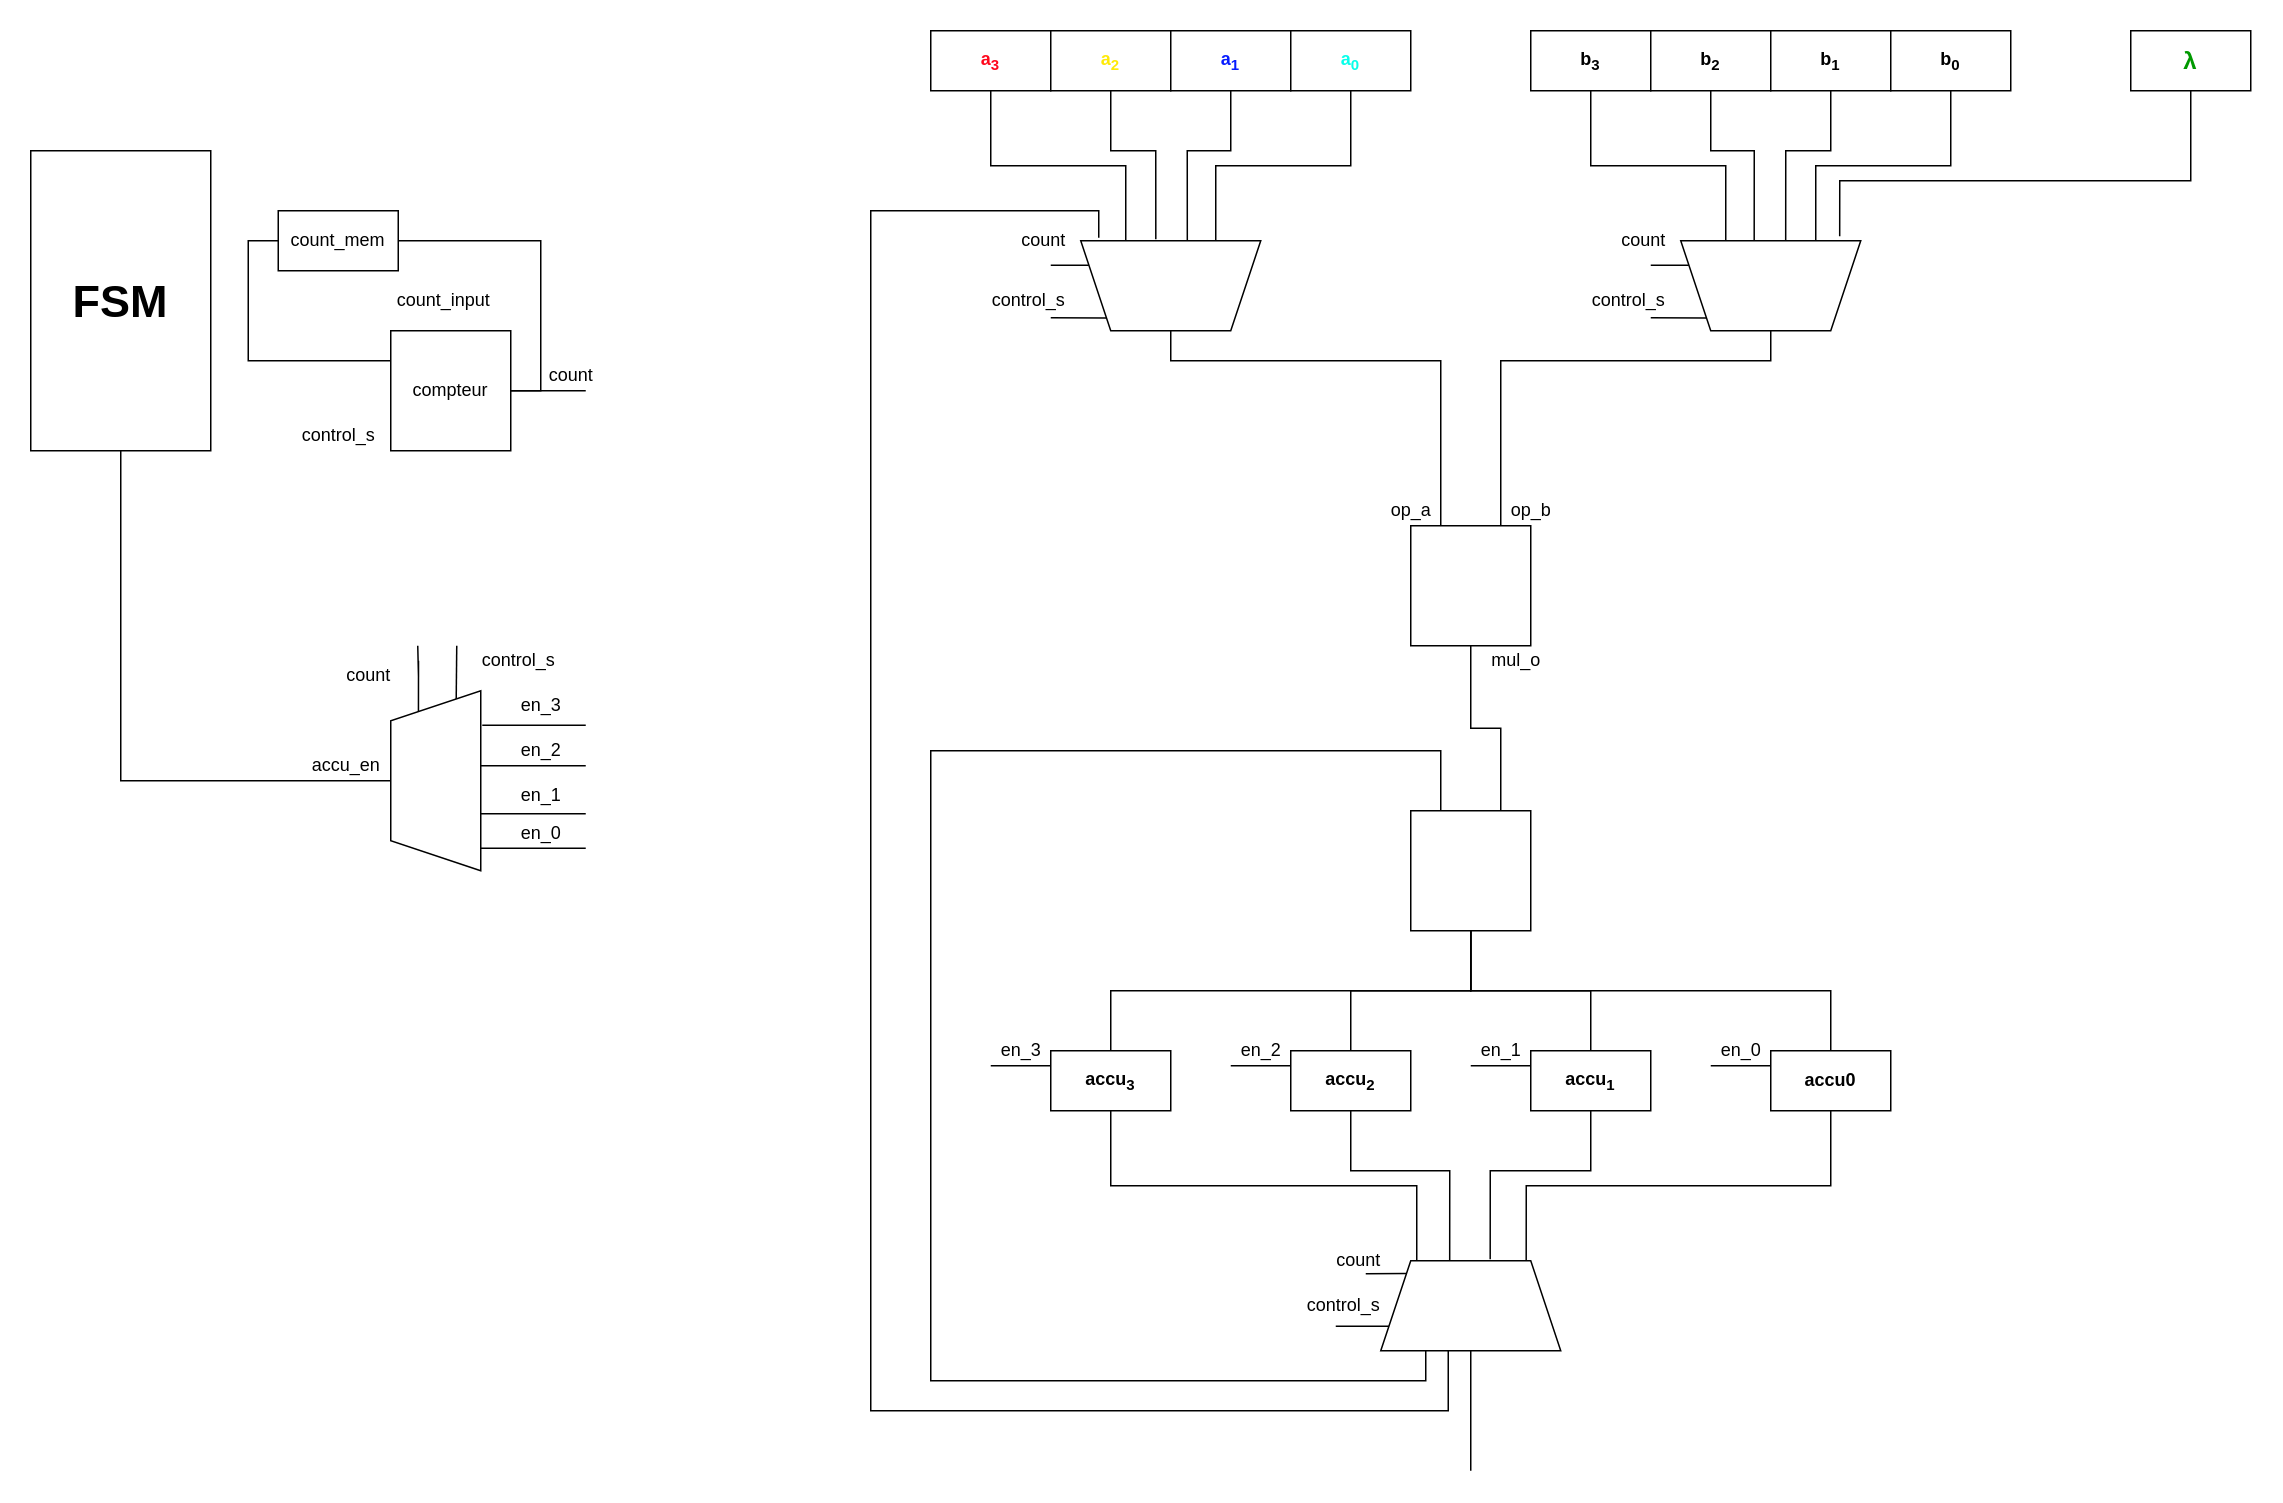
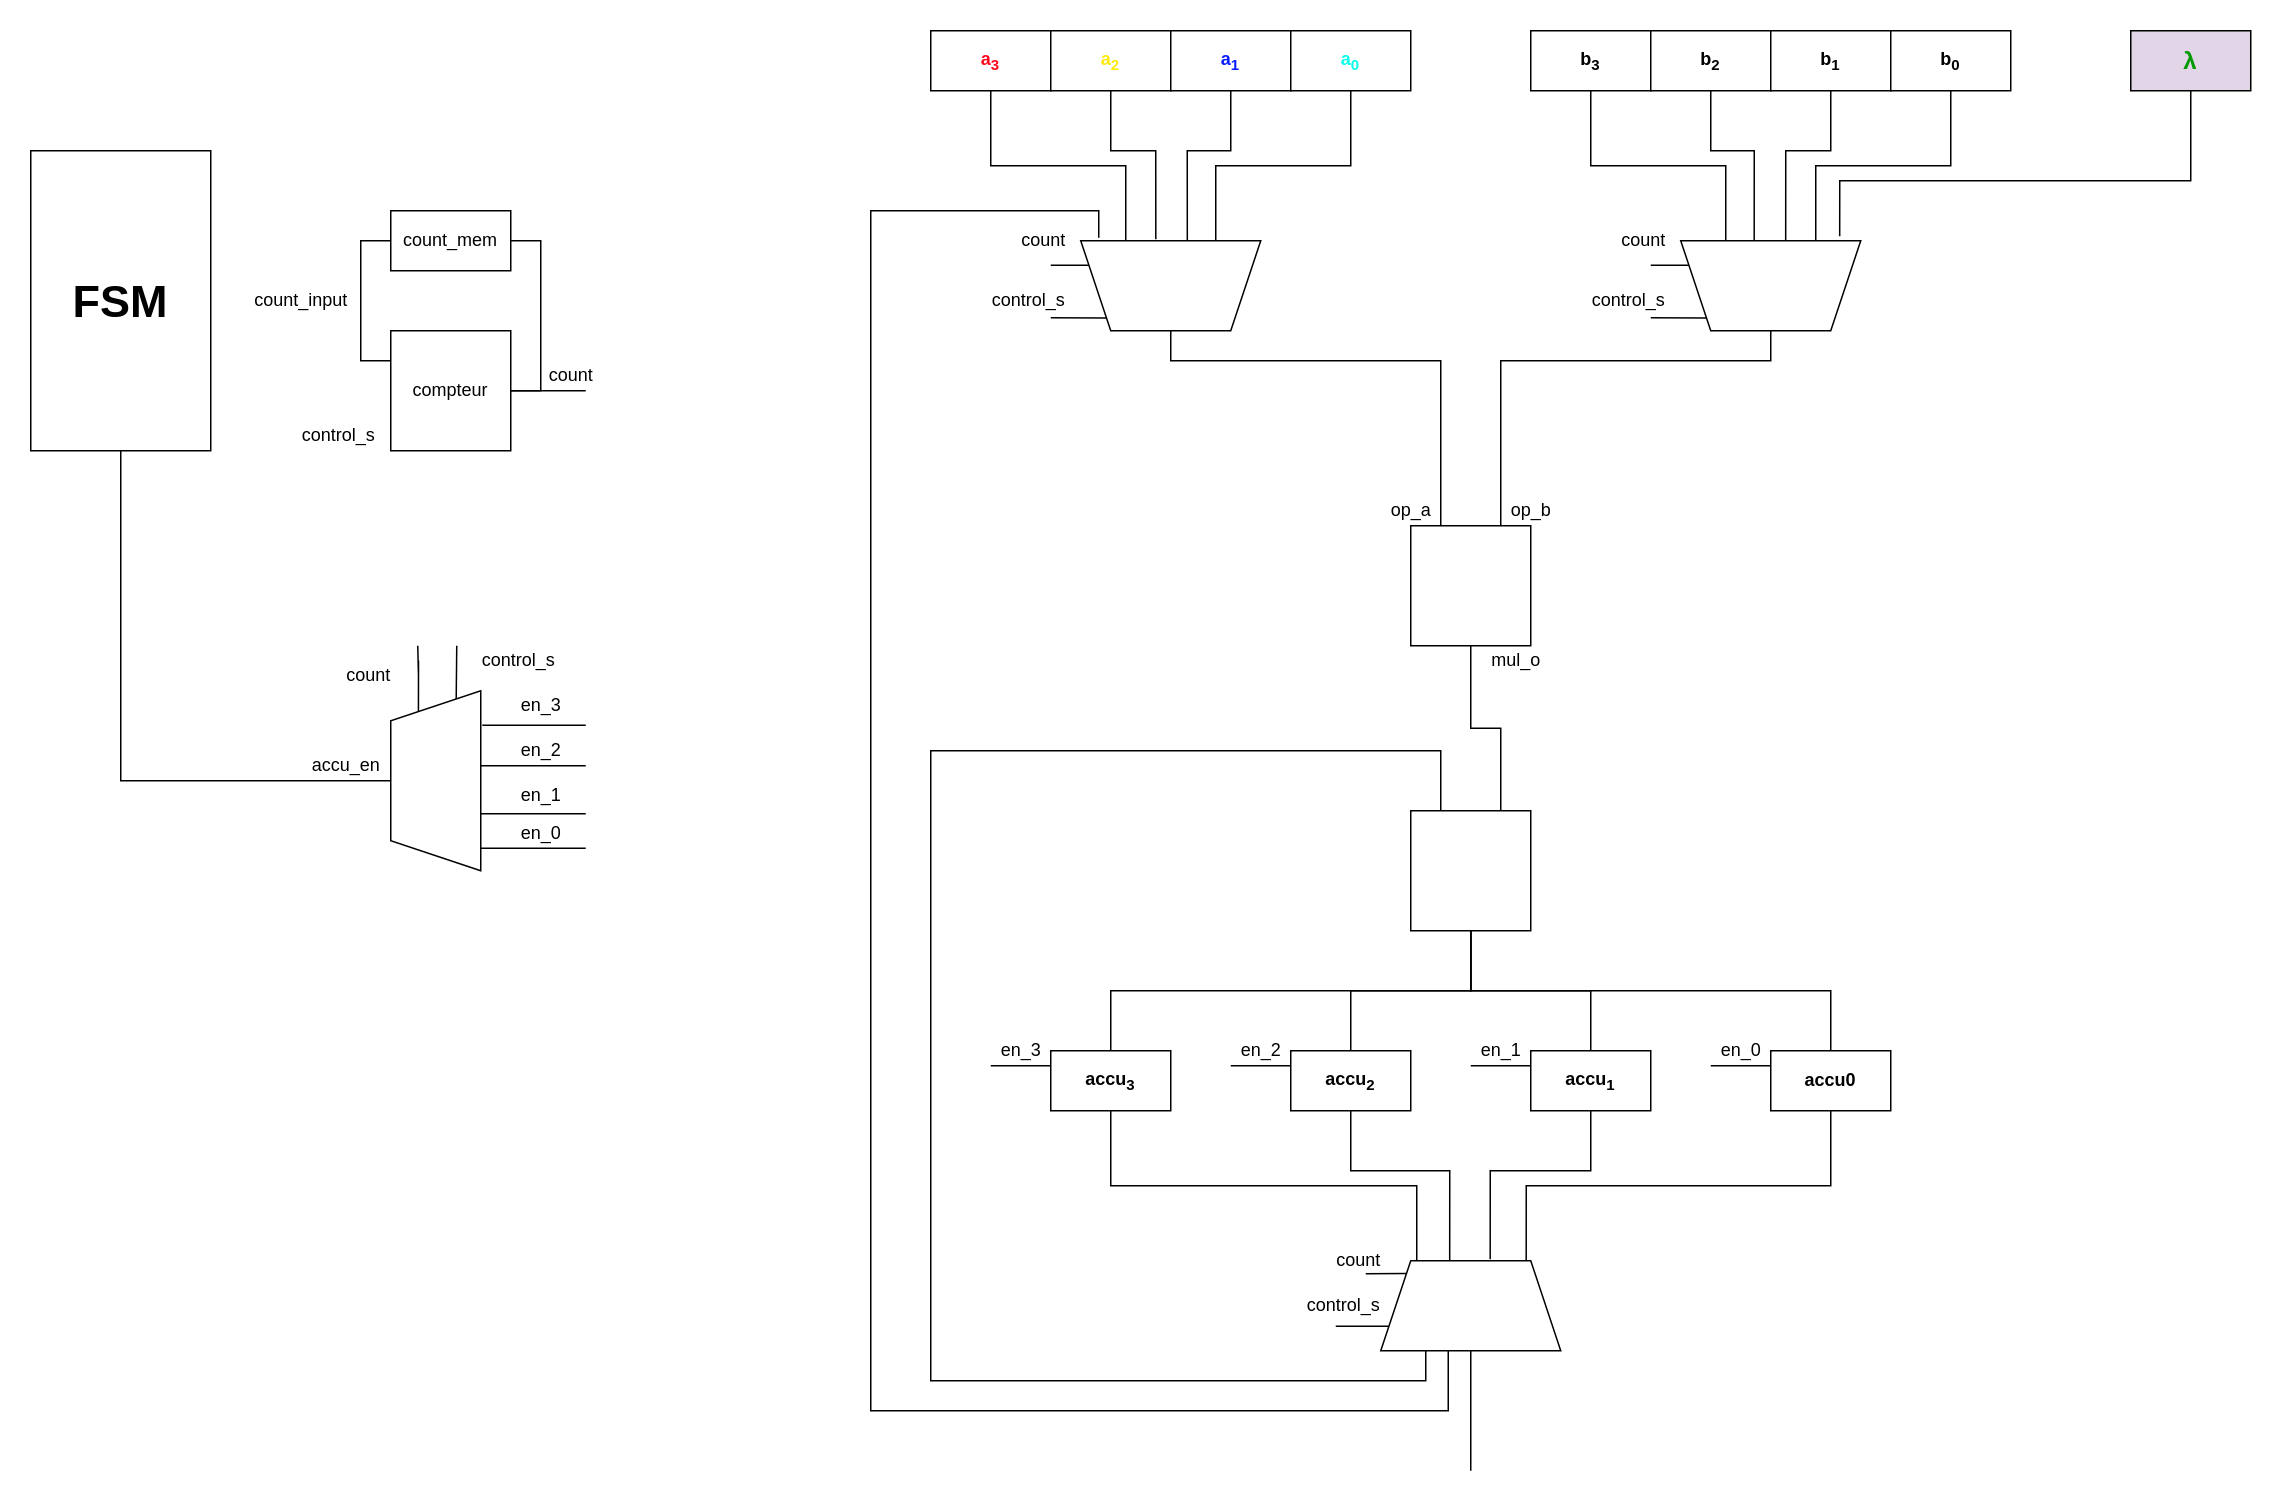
- <mxCell id="77" value="&lt;font style=&quot;font-size: 16px&quot; color=&quot;#009900&quot;&gt;&lt;b&gt;&lt;font style=&quot;font-size: 16px&quot;&gt;&lt;span&gt;λ&lt;/span&gt;&lt;/font&gt;&lt;/b&gt;&lt;/font&gt;" style="rounded=0;whiteSpace=wrap;html=1;" parent="1" vertex="1"><mxGeometry x="1420" y="20" width="80" height="40" as="geometry" /></mxCell>
+ <mxCell id="77" value="&lt;font style=&quot;font-size: 16px&quot; color=&quot;#009900&quot;&gt;&lt;b&gt;&lt;font style=&quot;font-size: 16px&quot;&gt;&lt;span&gt;λ&lt;/span&gt;&lt;/font&gt;&lt;/b&gt;&lt;/font&gt;" style="rounded=0;whiteSpace=wrap;html=1;fillColor=#e1d5e7;" parent="1" vertex="1"><mxGeometry x="1420" y="20" width="80" height="40" as="geometry" /></mxCell>
- <mxCell id="62" value="count_mem" style="rounded=0;whiteSpace=wrap;html=1;" parent="1" vertex="1"><mxGeometry x="185" y="140" width="80" height="40" as="geometry" /></mxCell>
+ <mxCell id="62" value="count_mem" style="rounded=0;whiteSpace=wrap;html=1;" parent="1" vertex="1"><mxGeometry x="260" y="140" width="80" height="40" as="geometry" /></mxCell>
- <mxCell id="64" value="count_input" style="text;html=1;align=center;verticalAlign=middle;resizable=0;points=[];autosize=1;" parent="1" vertex="1"><mxGeometry x="255" y="190" width="80" height="20" as="geometry" /></mxCell>
+ <mxCell id="64" value="count_input" style="text;html=1;align=center;verticalAlign=middle;resizable=0;points=[];autosize=1;" parent="1" vertex="1"><mxGeometry x="160" y="190" width="80" height="20" as="geometry" /></mxCell>
